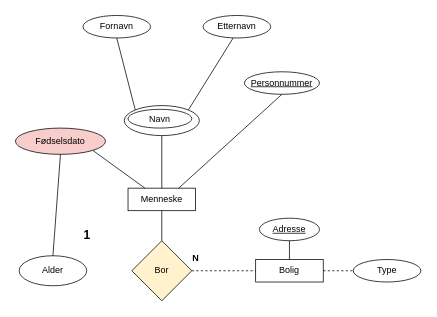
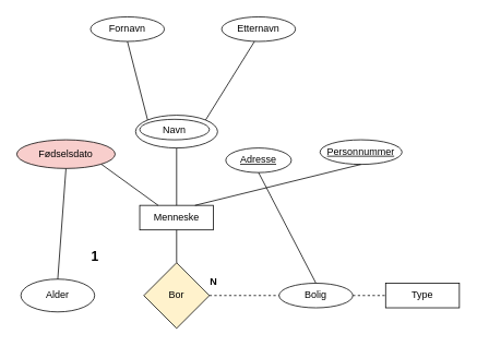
- <mxCell id="4" value="&lt;u&gt;Personnummer&lt;/u&gt;" style="ellipse;whiteSpace=wrap;html=1;" vertex="1" parent="1"><mxGeometry x="325" y="95" width="100" height="30" as="geometry" /></mxCell>
+ <mxCell id="4" value="&lt;u&gt;Personnummer&lt;/u&gt;" style="ellipse;whiteSpace=wrap;html=1;" vertex="1" parent="1"><mxGeometry x="390" y="170" width="100" height="30" as="geometry" /></mxCell>
- <mxCell id="23" value="Adresse" style="ellipse;whiteSpace=wrap;html=1;align=center;fontStyle=4;fontSize=12;" vertex="1" parent="1"><mxGeometry x="345" y="290" width="80" height="30" as="geometry" /></mxCell>
+ <mxCell id="23" value="Adresse" style="ellipse;whiteSpace=wrap;html=1;align=center;fontStyle=4;fontSize=12;" vertex="1" parent="1"><mxGeometry x="275" y="180" width="80" height="30" as="geometry" /></mxCell>
- <mxCell id="19" value="Bolig" style="rounded=0;whiteSpace=wrap;html=1;" vertex="1" parent="1"><mxGeometry x="340" y="345" width="90" height="30" as="geometry" /></mxCell>
+ <mxCell id="19" value="Bolig" style="ellipse;whiteSpace=wrap;html=1;" vertex="1" parent="1"><mxGeometry x="340" y="345" width="90" height="30" as="geometry" /></mxCell>
- <mxCell id="25" value="Type" style="ellipse;whiteSpace=wrap;html=1;align=center;fontSize=12;" vertex="1" parent="1"><mxGeometry x="470" y="345" width="90" height="30" as="geometry" /></mxCell>
+ <mxCell id="25" value="Type" style="whiteSpace=wrap;html=1;align=center;fontSize=12;rounded=0;" vertex="1" parent="1"><mxGeometry x="470" y="345" width="90" height="30" as="geometry" /></mxCell>
